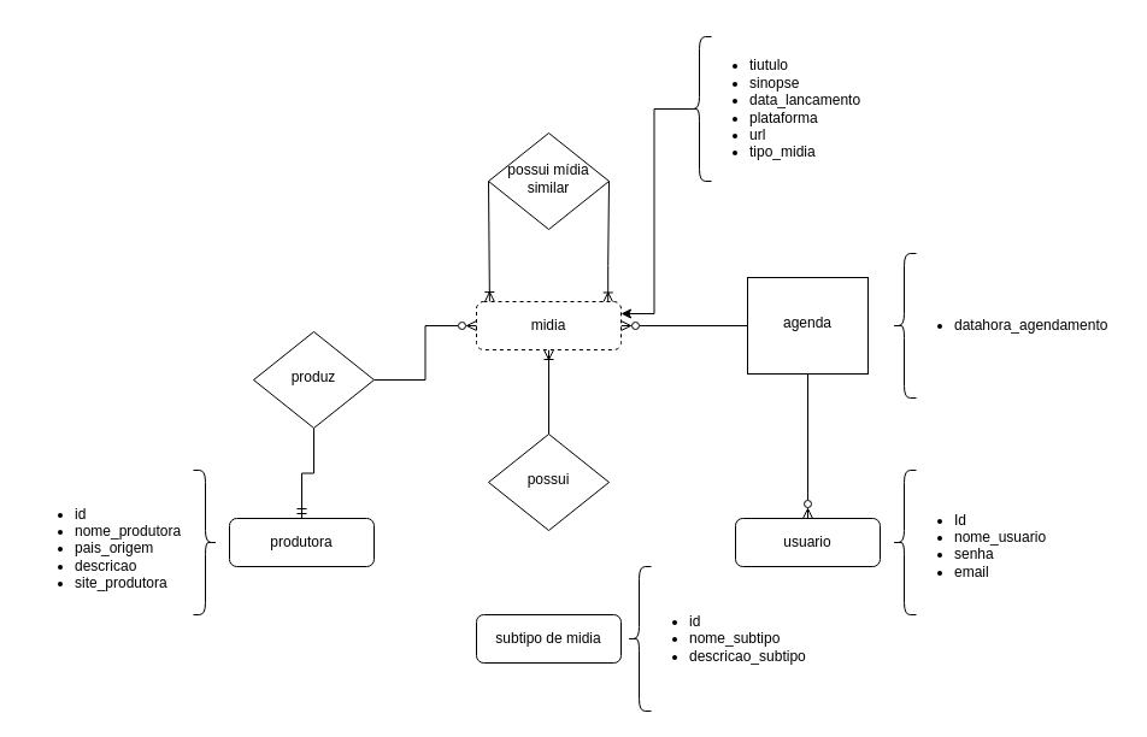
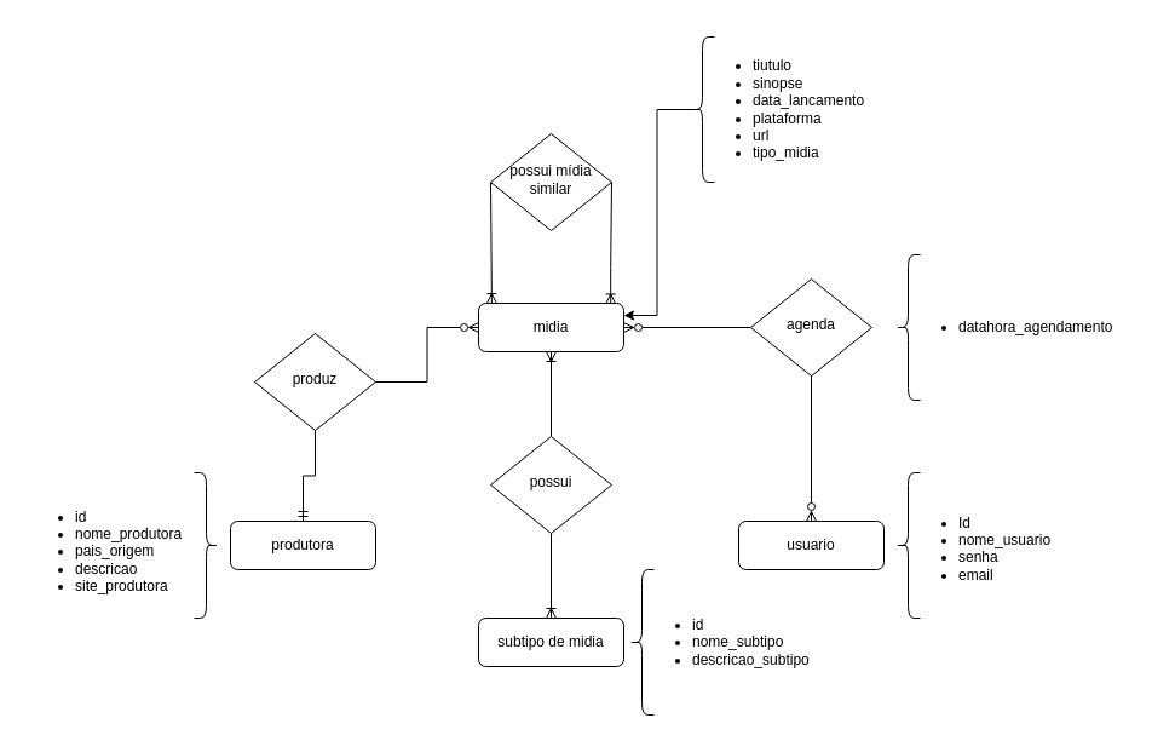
- <mxCell id="9" value="midia" style="rounded=1;whiteSpace=wrap;html=1;fontSize=12;glass=0;strokeWidth=1;shadow=0;dashed=1;" parent="1" vertex="1"><mxGeometry x="395" y="250" width="120" height="40" as="geometry" /></mxCell>
+ <mxCell id="9" value="midia" style="rounded=1;whiteSpace=wrap;html=1;fontSize=12;glass=0;strokeWidth=1;shadow=0;" parent="1" vertex="1"><mxGeometry x="395" y="250" width="120" height="40" as="geometry" /></mxCell>
- <mxCell id="11" value="agenda" style="whiteSpace=wrap;html=1;shadow=0;fontFamily=Helvetica;fontSize=12;align=center;strokeWidth=1;spacing=6;spacingTop=-4;rounded=0;" parent="1" vertex="1"><mxGeometry x="620" y="230" width="100" height="80" as="geometry" /></mxCell>
+ <mxCell id="11" value="agenda" style="rhombus;whiteSpace=wrap;html=1;shadow=0;fontFamily=Helvetica;fontSize=12;align=center;strokeWidth=1;spacing=6;spacingTop=-4;" parent="1" vertex="1"><mxGeometry x="620" y="230" width="100" height="80" as="geometry" /></mxCell>
+ <mxCell id="16" value="" style="edgeStyle=orthogonalEdgeStyle;rounded=0;orthogonalLoop=1;jettySize=auto;html=1;endArrow=ERoneToMany;endFill=0;" parent="1" source="17" target="5" edge="1"><mxGeometry relative="1" as="geometry" /></mxCell>
